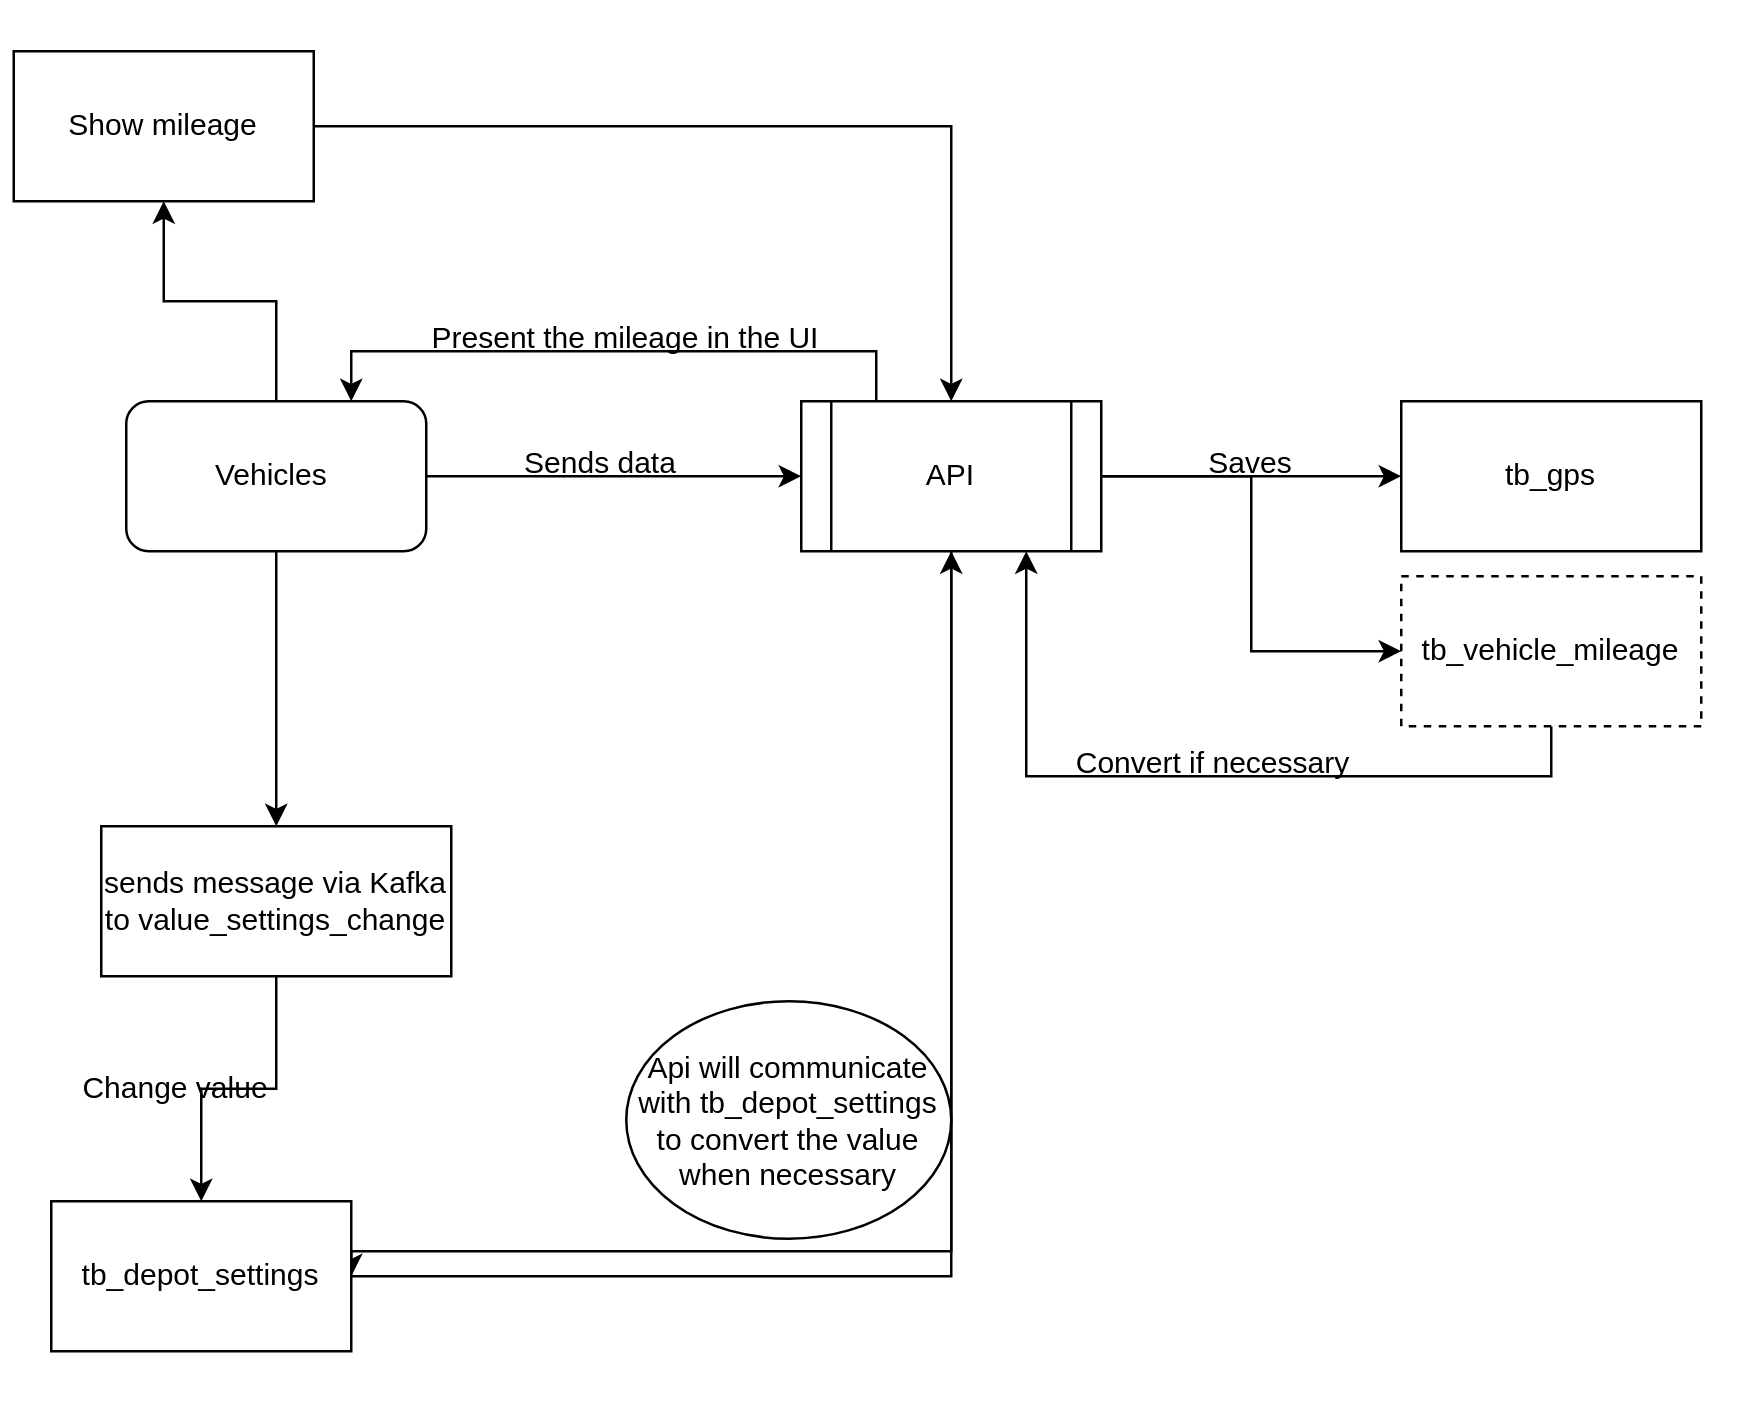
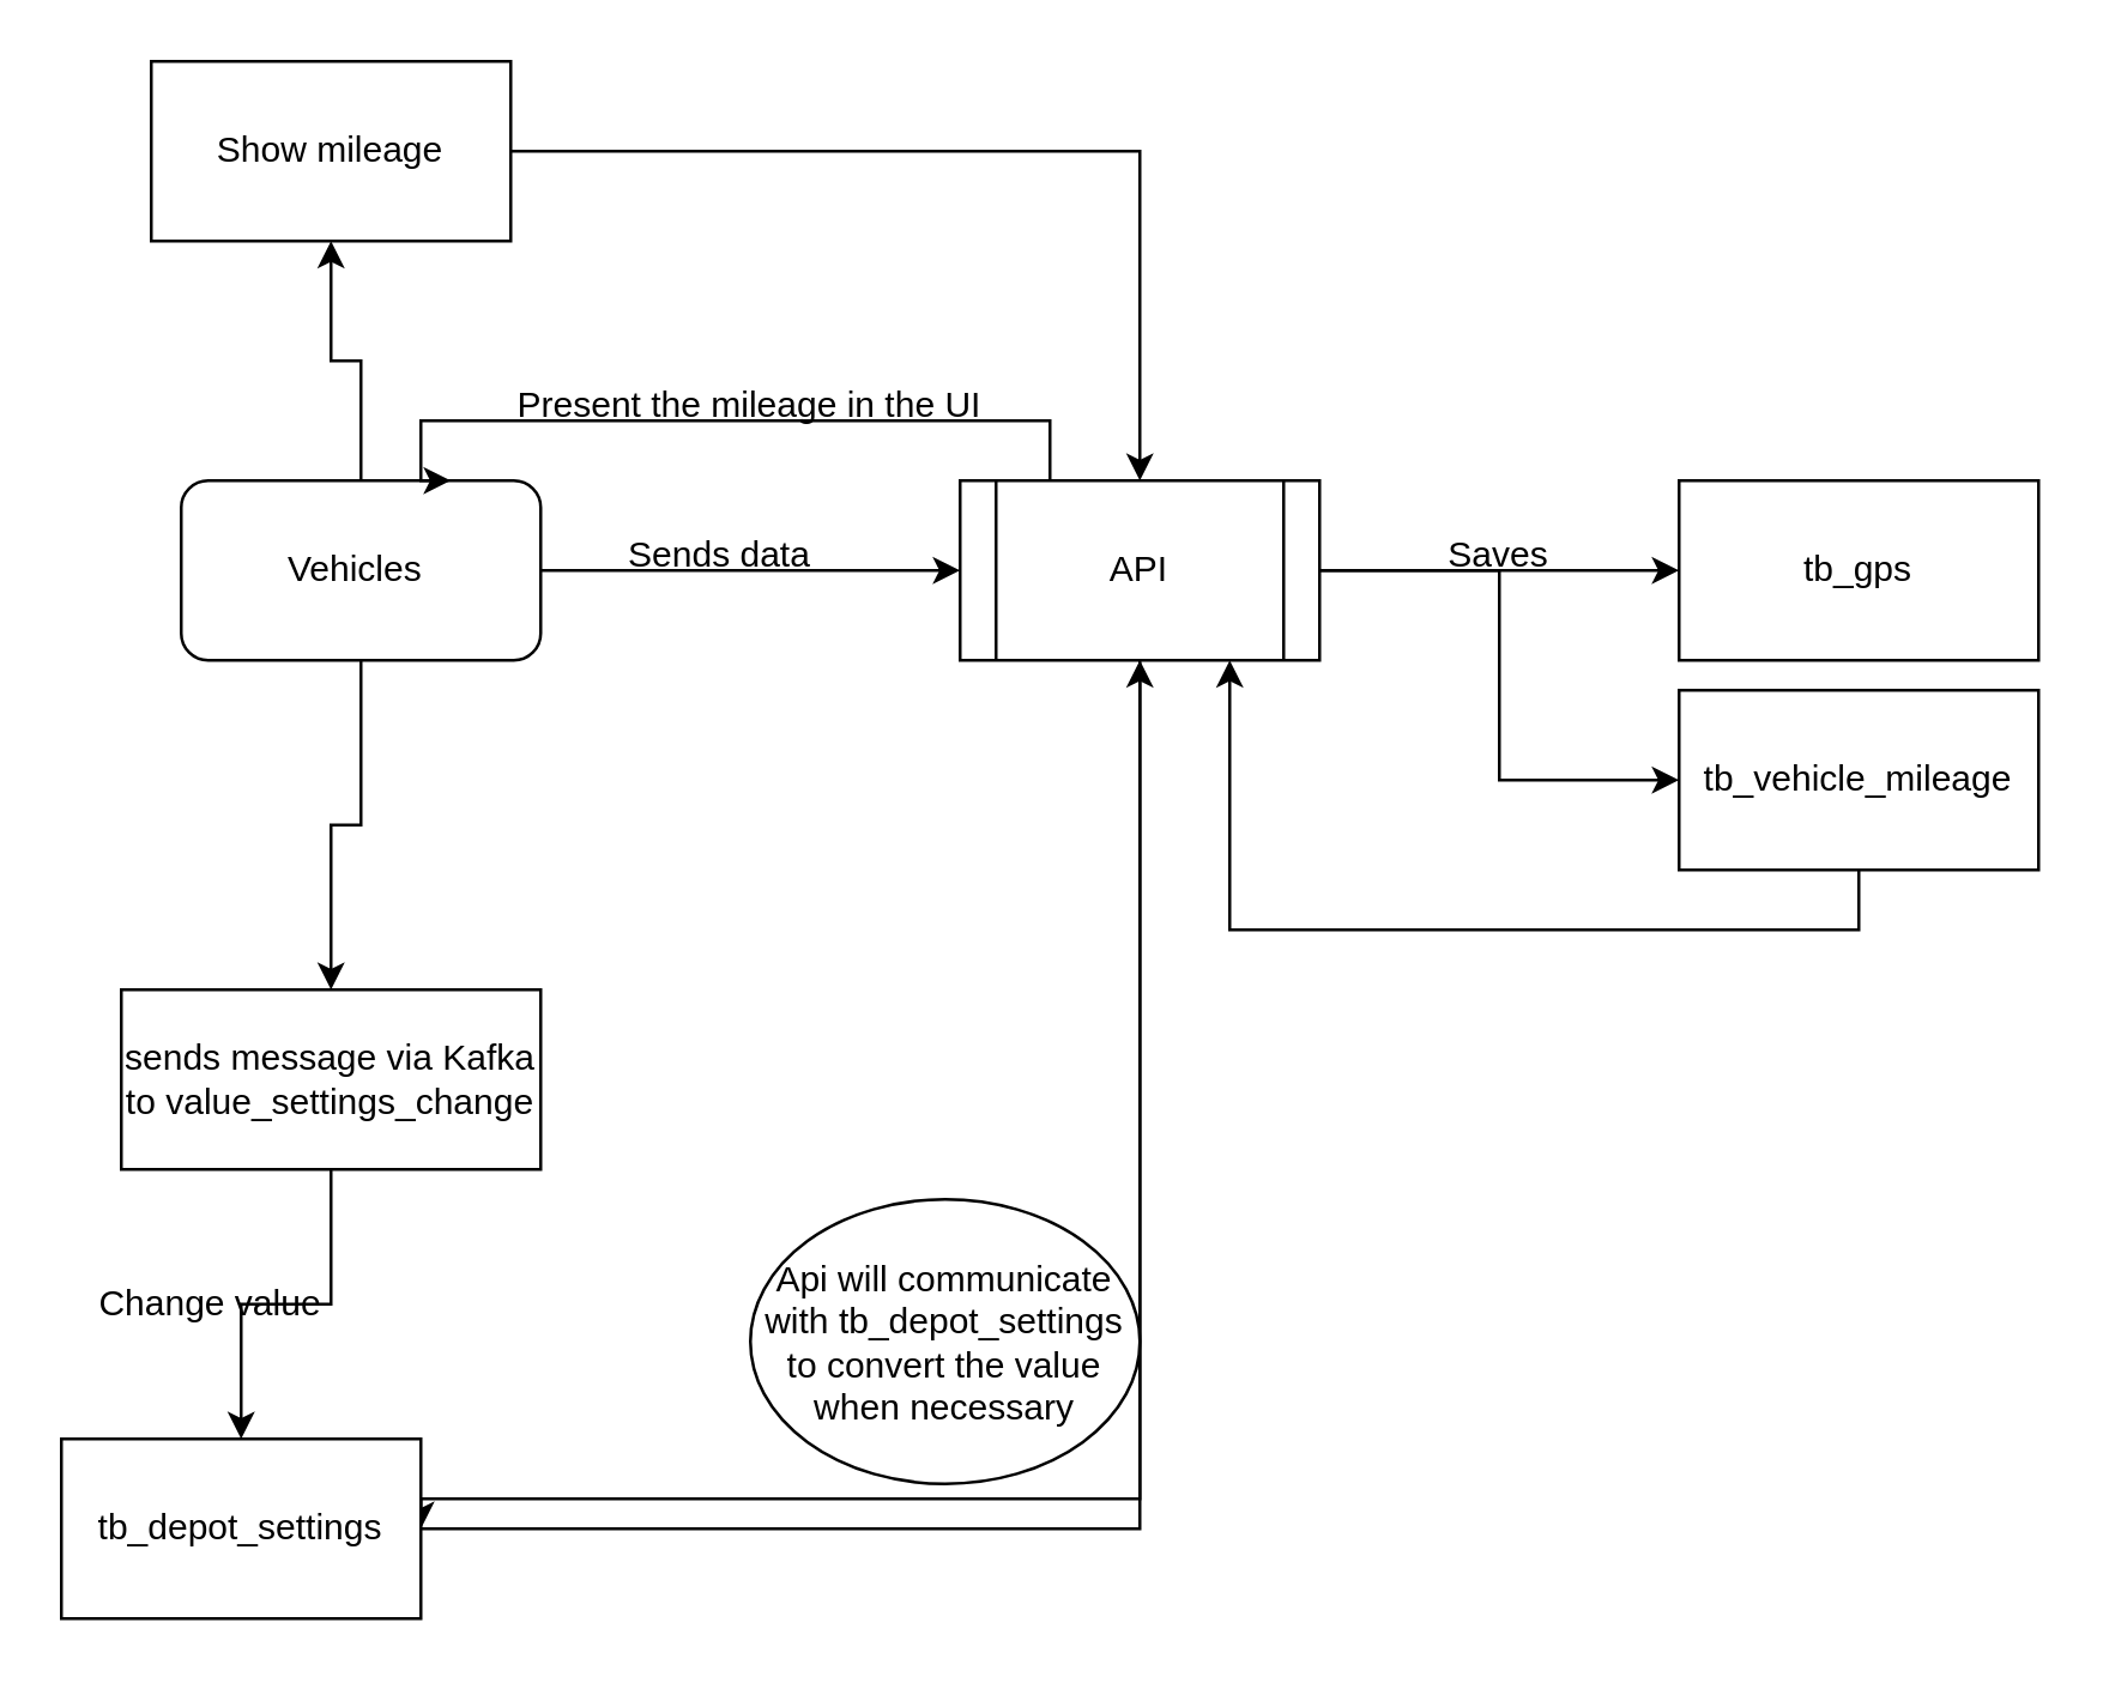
- <mxCell id="23" value="Show mileage" style="rounded=0;whiteSpace=wrap;html=1;" vertex="1" parent="1"><mxGeometry x="5" y="20" width="120" height="60" as="geometry" /></mxCell>
+ <mxCell id="23" value="Show mileage" style="rounded=0;whiteSpace=wrap;html=1;" vertex="1" parent="1"><mxGeometry x="50" y="20" width="120" height="60" as="geometry" /></mxCell>
- <mxCell id="5" value="Vehicles&amp;nbsp;" style="rounded=1;whiteSpace=wrap;html=1;" vertex="1" parent="1"><mxGeometry x="50" y="160" width="120" height="60" as="geometry" /></mxCell>
+ <mxCell id="5" value="Vehicles&amp;nbsp;" style="rounded=1;whiteSpace=wrap;html=1;" vertex="1" parent="1"><mxGeometry x="60" y="160" width="120" height="60" as="geometry" /></mxCell>
- <mxCell id="15" value="tb_vehicle_mileage " style="rounded=0;whiteSpace=wrap;html=1;dashed=1;" vertex="1" parent="1"><mxGeometry x="560" y="230" width="120" height="60" as="geometry" /></mxCell>
+ <mxCell id="15" value="tb_vehicle_mileage " style="rounded=0;whiteSpace=wrap;html=1;" vertex="1" parent="1"><mxGeometry x="560" y="230" width="120" height="60" as="geometry" /></mxCell>
- <mxCell id="24" value="Convert if necessary" style="text;html=1;align=center;verticalAlign=middle;whiteSpace=wrap;rounded=0;" vertex="1" parent="1"><mxGeometry x="420" y="290" width="130" height="30" as="geometry" /></mxCell>
